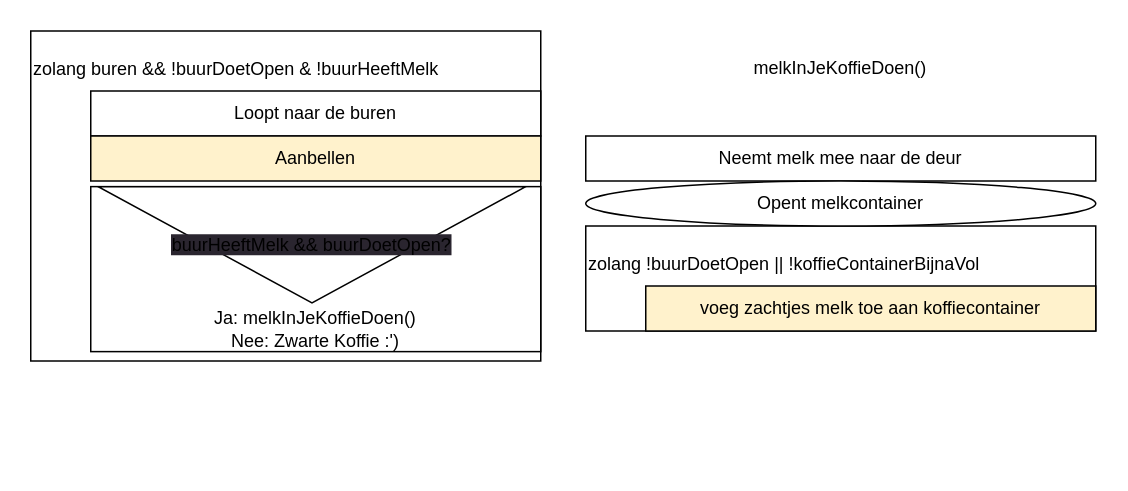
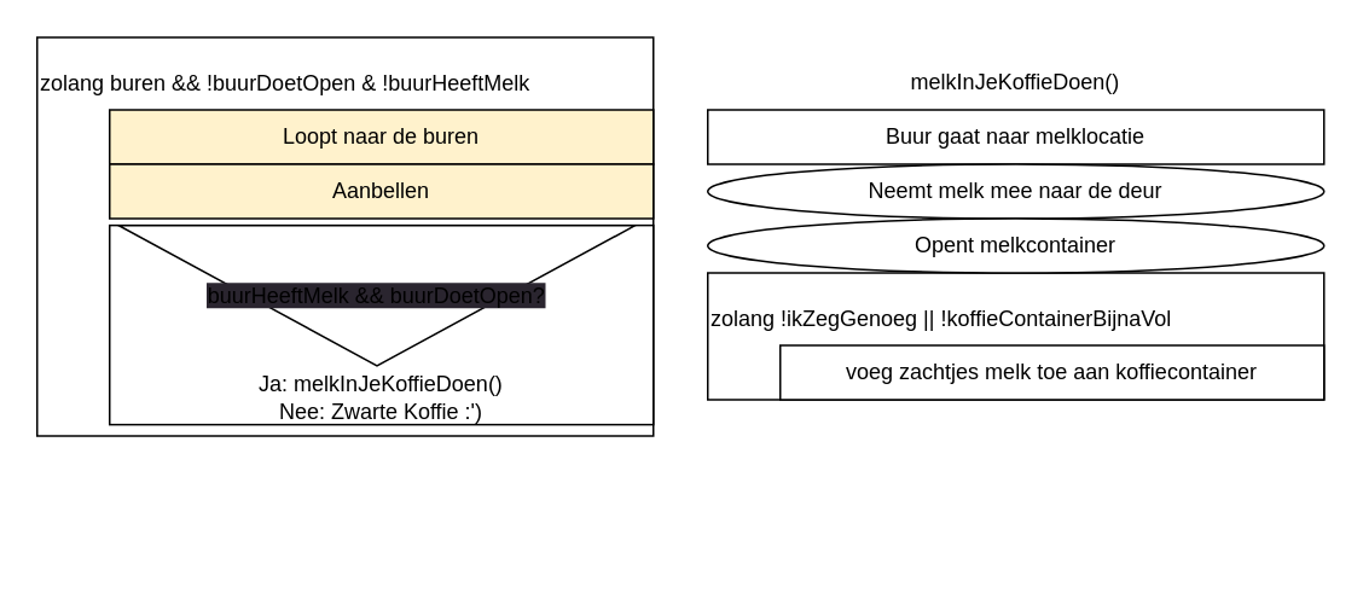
- <mxCell id="12" value="Loopt naar de buren" style="rounded=0;whiteSpace=wrap;html=1;" vertex="1" parent="1"><mxGeometry x="60" y="60" width="300" height="30" as="geometry" /></mxCell>
+ <mxCell id="12" value="Loopt naar de buren" style="rounded=0;whiteSpace=wrap;html=1;fillColor=#fff2cc;" vertex="1" parent="1"><mxGeometry x="60" y="60" width="300" height="30" as="geometry" /></mxCell>
+ <mxCell id="4" value="Buur gaat naar melklocatie" style="rounded=0;whiteSpace=wrap;html=1;fillColor=default;" vertex="1" parent="1"><mxGeometry x="390" y="60" width="340" height="30" as="geometry" /></mxCell>
- <mxCell id="5" value="Neemt melk mee naar de deur" style="rounded=0;whiteSpace=wrap;html=1;fillColor=default;" vertex="1" parent="1"><mxGeometry x="390" y="90" width="340" height="30" as="geometry" /></mxCell>
+ <mxCell id="5" value="Neemt melk mee naar de deur" style="ellipse;whiteSpace=wrap;html=1;fillColor=default;" vertex="1" parent="1"><mxGeometry x="390" y="90" width="340" height="30" as="geometry" /></mxCell>
- <mxCell id="2" value="&lt;p style=&quot;line-height: 120%;&quot;&gt;&lt;span style=&quot;text-align: center;&quot;&gt;zolang !buurDoetOpen || !koffieContainerBijnaVol&lt;/span&gt;&lt;br&gt;&lt;/p&gt;" style="rounded=0;whiteSpace=wrap;html=1;align=left;fillColor=default;perimeterSpacing=0;horizontal=1;verticalAlign=top;" vertex="1" parent="1"><mxGeometry x="390" y="150" width="340" height="70" as="geometry" /></mxCell>
+ <mxCell id="2" value="&lt;p style=&quot;line-height: 120%;&quot;&gt;&lt;span style=&quot;text-align: center;&quot;&gt;zolang !ikZegGenoeg || !koffieContainerBijnaVol&lt;/span&gt;&lt;br&gt;&lt;/p&gt;" style="rounded=0;whiteSpace=wrap;html=1;align=left;fillColor=default;perimeterSpacing=0;horizontal=1;verticalAlign=top;" vertex="1" parent="1"><mxGeometry x="390" y="150" width="340" height="70" as="geometry" /></mxCell>
- <mxCell id="3" value="voeg zachtjes melk toe aan koffiecontainer" style="rounded=0;whiteSpace=wrap;html=1;fillColor=#fff2cc;" vertex="1" parent="1"><mxGeometry x="430" y="190" width="300" height="30" as="geometry" /></mxCell>
+ <mxCell id="3" value="voeg zachtjes melk toe aan koffiecontainer" style="rounded=0;whiteSpace=wrap;html=1;" vertex="1" parent="1"><mxGeometry x="430" y="190" width="300" height="30" as="geometry" /></mxCell>
